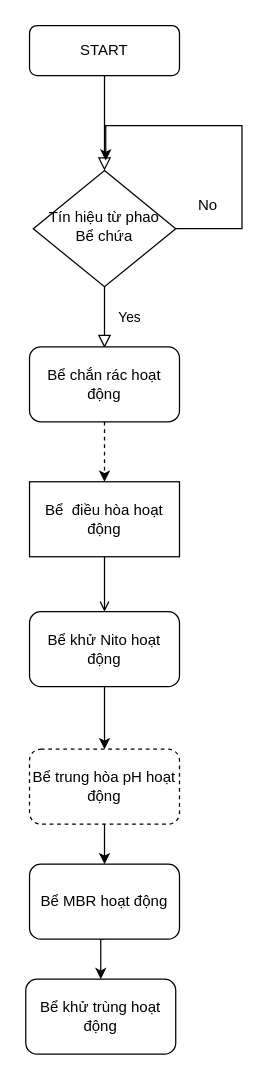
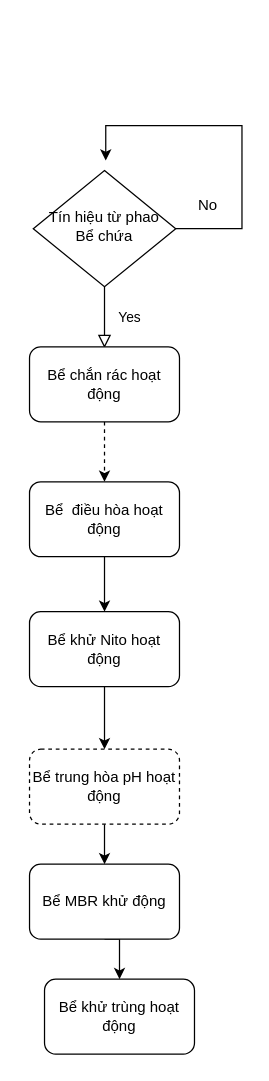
- <mxCell id="3" value="START" style="rounded=1;whiteSpace=wrap;html=1;fontSize=12;glass=0;strokeWidth=1;shadow=0;" parent="1" vertex="1"><mxGeometry x="23" y="20" width="120" height="40" as="geometry" /></mxCell>
- <mxCell id="2" value="" style="rounded=0;html=1;jettySize=auto;orthogonalLoop=1;fontSize=11;endArrow=block;endFill=0;endSize=8;strokeWidth=1;shadow=0;labelBackgroundColor=none;edgeStyle=orthogonalEdgeStyle;" parent="1" source="3" target="6" edge="1"><mxGeometry relative="1" as="geometry" /></mxCell>
- <mxCell id="11" value="Bể&amp;nbsp; điều hòa hoạt động" style="whiteSpace=wrap;html=1;rounded=0;" vertex="1" parent="1"><mxGeometry x="23" y="385" width="120" height="60" as="geometry" /></mxCell>
+ <mxCell id="11" value="Bể&amp;nbsp; điều hòa hoạt động" style="rounded=1;whiteSpace=wrap;html=1;" vertex="1" parent="1"><mxGeometry x="23" y="385" width="120" height="60" as="geometry" /></mxCell>
- <mxCell id="10" style="edgeStyle=orthogonalEdgeStyle;rounded=0;orthogonalLoop=1;jettySize=auto;html=1;exitX=0.5;exitY=1;exitDx=0;exitDy=0;entryX=0.5;entryY=0;entryDx=0;entryDy=0;endArrow=open;" edge="1" parent="1" source="11" target="13"><mxGeometry relative="1" as="geometry" /></mxCell>
+ <mxCell id="10" style="edgeStyle=orthogonalEdgeStyle;rounded=0;orthogonalLoop=1;jettySize=auto;html=1;exitX=0.5;exitY=1;exitDx=0;exitDy=0;entryX=0.5;entryY=0;entryDx=0;entryDy=0;" edge="1" parent="1" source="11" target="13"><mxGeometry relative="1" as="geometry" /></mxCell>
- <mxCell id="17" value="Bể MBR hoạt động" style="rounded=1;whiteSpace=wrap;html=1;" vertex="1" parent="1"><mxGeometry x="23" y="691" width="120" height="60" as="geometry" /></mxCell>
+ <mxCell id="17" value="Bể MBR khử động" style="rounded=1;whiteSpace=wrap;html=1;" vertex="1" parent="1"><mxGeometry x="23" y="691" width="120" height="60" as="geometry" /></mxCell>
- <mxCell id="18" value="Bể khử trùng hoạt động" style="rounded=1;whiteSpace=wrap;html=1;" vertex="1" parent="1"><mxGeometry x="20" y="783" width="120" height="60" as="geometry" /></mxCell>
+ <mxCell id="18" value="Bể khử trùng hoạt động" style="rounded=1;whiteSpace=wrap;html=1;" vertex="1" parent="1"><mxGeometry x="35" y="783" width="120" height="60" as="geometry" /></mxCell>
